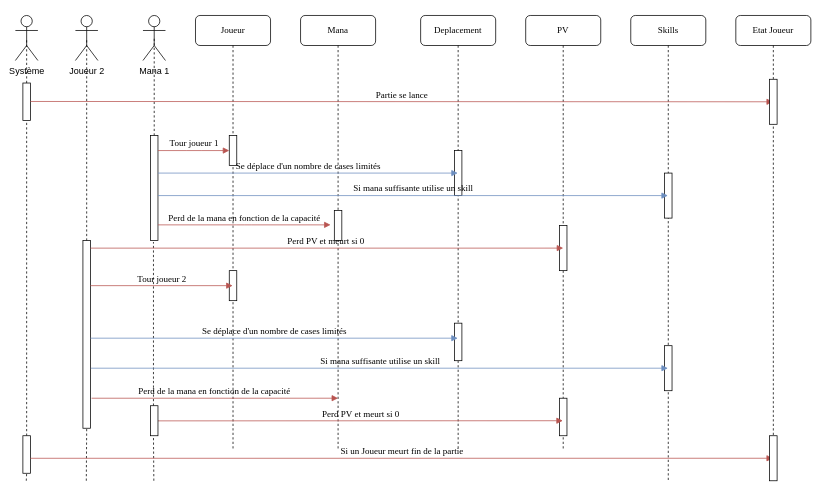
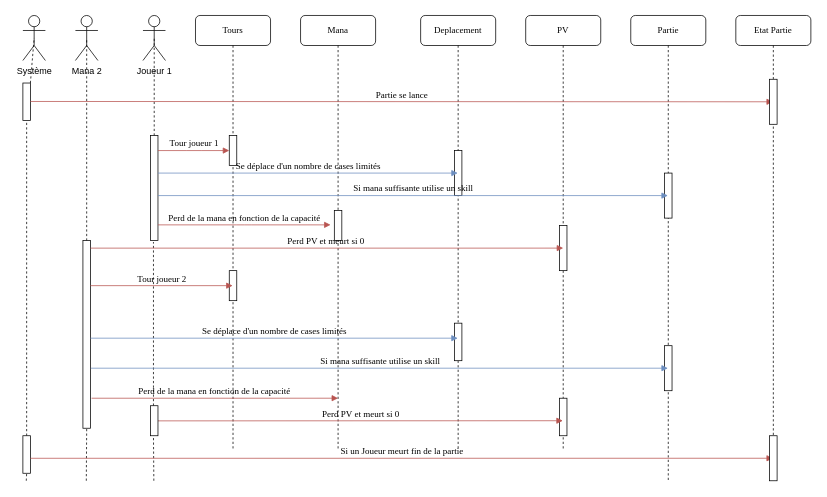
- <mxCell id="10" value="Joueur" style="shape=umlLifeline;perimeter=lifelinePerimeter;whiteSpace=wrap;html=1;container=1;collapsible=0;recursiveResize=0;outlineConnect=0;rounded=1;shadow=0;comic=0;labelBackgroundColor=none;strokeWidth=1;fontFamily=Verdana;fontSize=12;align=center;" parent="1" vertex="1"><mxGeometry x="260" y="20" width="100" height="580" as="geometry" /></mxCell>
+ <mxCell id="10" value="Tours" style="shape=umlLifeline;perimeter=lifelinePerimeter;whiteSpace=wrap;html=1;container=1;collapsible=0;recursiveResize=0;outlineConnect=0;rounded=1;shadow=0;comic=0;labelBackgroundColor=none;strokeWidth=1;fontFamily=Verdana;fontSize=12;align=center;" parent="1" vertex="1"><mxGeometry x="260" y="20" width="100" height="580" as="geometry" /></mxCell>
- <mxCell id="8" value="Skills" style="shape=umlLifeline;perimeter=lifelinePerimeter;whiteSpace=wrap;html=1;container=1;collapsible=0;recursiveResize=0;outlineConnect=0;rounded=1;shadow=0;comic=0;labelBackgroundColor=none;strokeWidth=1;fontFamily=Verdana;fontSize=12;align=center;" parent="1" vertex="1"><mxGeometry x="840" y="20" width="100" height="620" as="geometry" /></mxCell>
+ <mxCell id="8" value="Partie" style="shape=umlLifeline;perimeter=lifelinePerimeter;whiteSpace=wrap;html=1;container=1;collapsible=0;recursiveResize=0;outlineConnect=0;rounded=1;shadow=0;comic=0;labelBackgroundColor=none;strokeWidth=1;fontFamily=Verdana;fontSize=12;align=center;" parent="1" vertex="1"><mxGeometry x="840" y="20" width="100" height="620" as="geometry" /></mxCell>
- <mxCell id="44" value="Etat Joueur" style="shape=umlLifeline;perimeter=lifelinePerimeter;whiteSpace=wrap;html=1;container=1;collapsible=0;recursiveResize=0;outlineConnect=0;rounded=1;shadow=0;comic=0;labelBackgroundColor=none;strokeWidth=1;fontFamily=Verdana;fontSize=12;align=center;" parent="1" vertex="1"><mxGeometry x="980" y="20" width="100" height="620" as="geometry" /></mxCell>
+ <mxCell id="44" value="Etat Partie" style="shape=umlLifeline;perimeter=lifelinePerimeter;whiteSpace=wrap;html=1;container=1;collapsible=0;recursiveResize=0;outlineConnect=0;rounded=1;shadow=0;comic=0;labelBackgroundColor=none;strokeWidth=1;fontFamily=Verdana;fontSize=12;align=center;" parent="1" vertex="1"><mxGeometry x="980" y="20" width="100" height="620" as="geometry" /></mxCell>
- <mxCell id="36" value="Système" style="shape=umlActor;verticalLabelPosition=bottom;verticalAlign=top;html=1;outlineConnect=0;" parent="1" vertex="1"><mxGeometry x="20" y="20" width="30" height="60" as="geometry" /></mxCell>
+ <mxCell id="36" value="Système" style="shape=umlActor;verticalLabelPosition=bottom;verticalAlign=top;html=1;outlineConnect=0;" parent="1" vertex="1"><mxGeometry x="30" y="20" width="30" height="60" as="geometry" /></mxCell>
- <mxCell id="20" value="Joueur 2" style="shape=umlActor;verticalLabelPosition=bottom;verticalAlign=top;html=1;outlineConnect=0;" parent="1" vertex="1"><mxGeometry x="100" y="20" width="30" height="60" as="geometry" /></mxCell>
+ <mxCell id="20" value="Mana 2" style="shape=umlActor;verticalLabelPosition=bottom;verticalAlign=top;html=1;outlineConnect=0;" parent="1" vertex="1"><mxGeometry x="100" y="20" width="30" height="60" as="geometry" /></mxCell>
- <mxCell id="16" value="Mana 1" style="shape=umlActor;verticalLabelPosition=bottom;verticalAlign=top;html=1;outlineConnect=0;" parent="1" vertex="1"><mxGeometry x="190" y="20" width="30" height="60" as="geometry" /></mxCell>
+ <mxCell id="16" value="Joueur 1" style="shape=umlActor;verticalLabelPosition=bottom;verticalAlign=top;html=1;outlineConnect=0;" parent="1" vertex="1"><mxGeometry x="190" y="20" width="30" height="60" as="geometry" /></mxCell>
